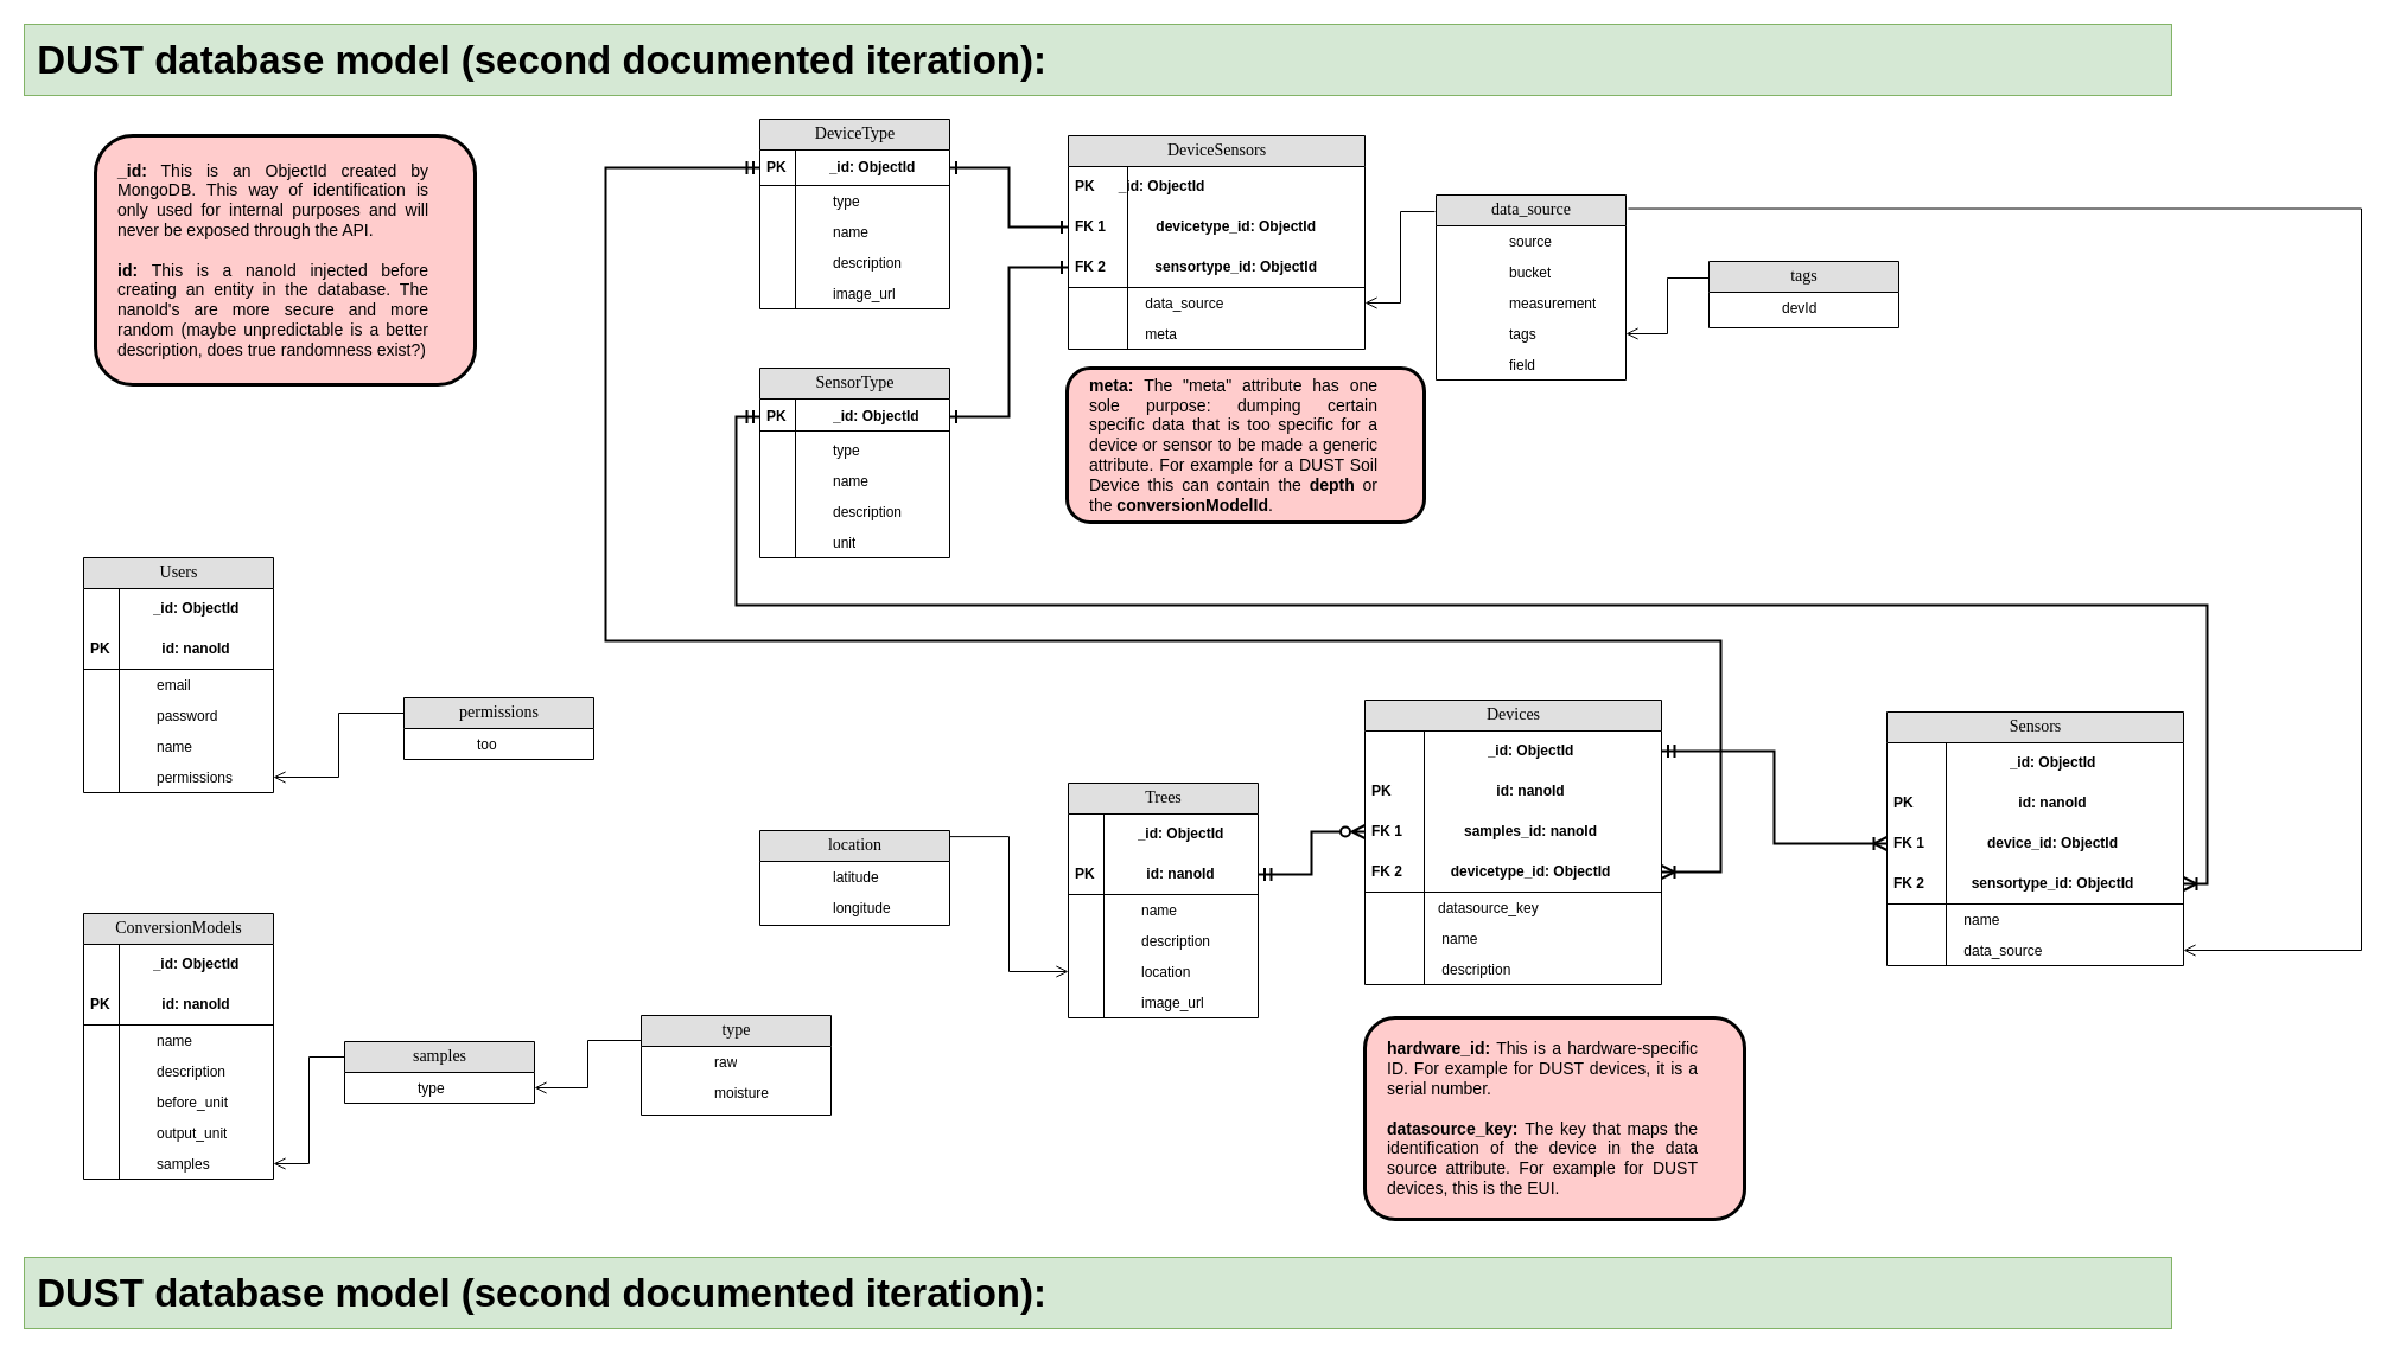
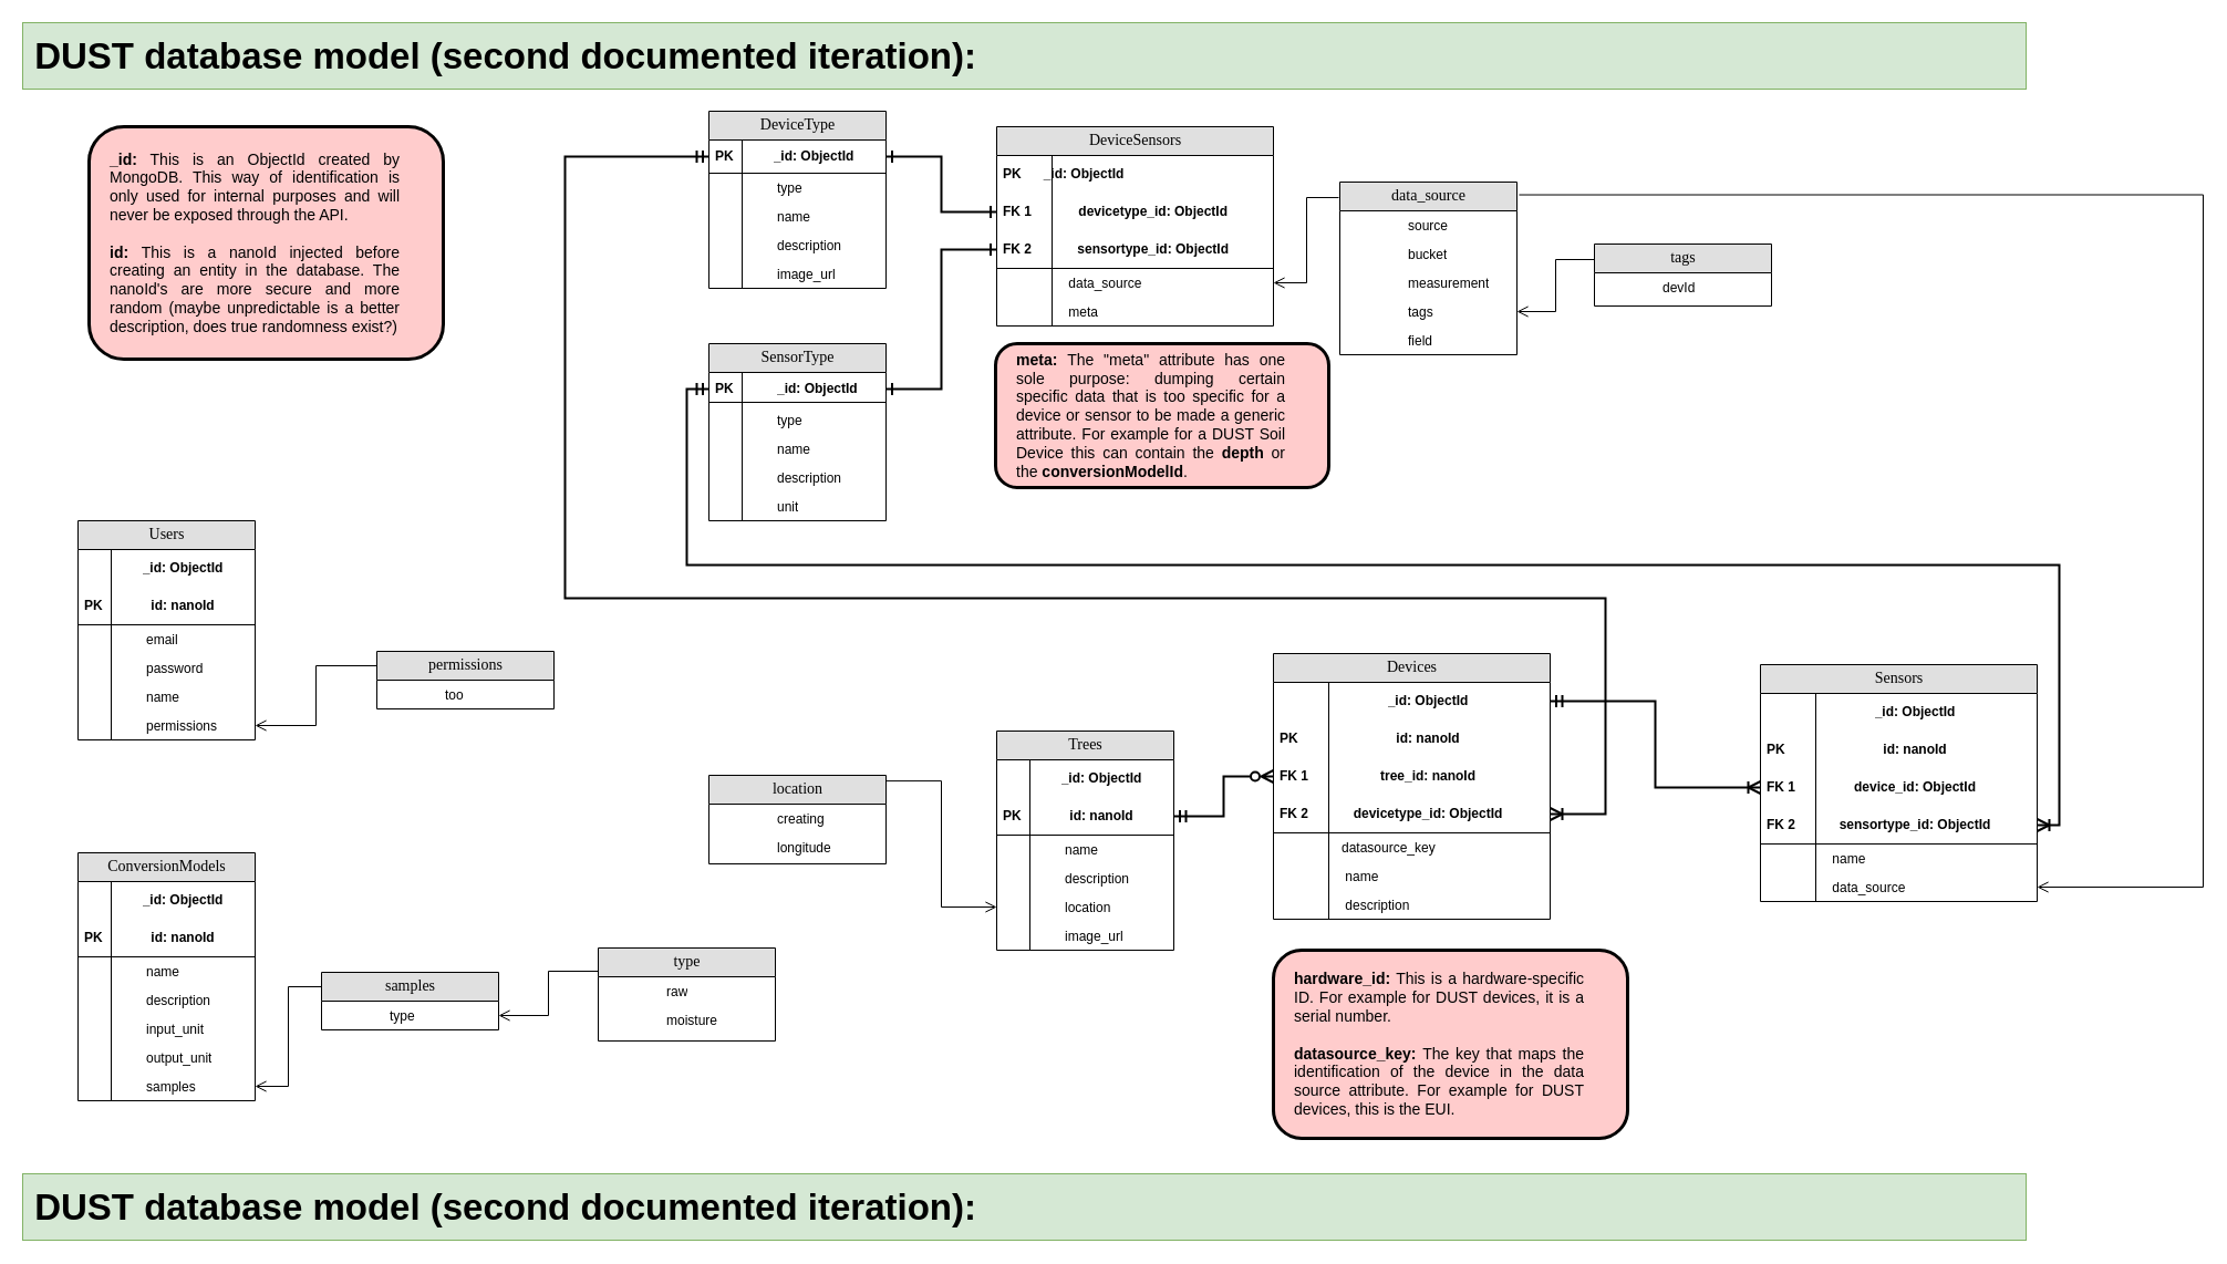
- <mxCell id="71" value="samples_id: nanoId" style="shape=partialRectangle;top=0;left=0;right=0;bottom=1;html=1;align=center;verticalAlign=middle;fillColor=none;spacingLeft=34;spacingRight=4;whiteSpace=wrap;overflow=hidden;rotatable=0;points=[[0,0.5],[1,0.5]];portConstraint=eastwest;dropTarget=0;fontStyle=1;strokeColor=none;" parent="66" vertex="1"><mxGeometry y="94" width="250" height="34" as="geometry" /></mxCell>
+ <mxCell id="71" value="tree_id: nanoId" style="shape=partialRectangle;top=0;left=0;right=0;bottom=1;html=1;align=center;verticalAlign=middle;fillColor=none;spacingLeft=34;spacingRight=4;whiteSpace=wrap;overflow=hidden;rotatable=0;points=[[0,0.5],[1,0.5]];portConstraint=eastwest;dropTarget=0;fontStyle=1;strokeColor=none;" parent="66" vertex="1"><mxGeometry y="94" width="250" height="34" as="geometry" /></mxCell>
- <mxCell id="63" value="latitude" style="shape=partialRectangle;top=0;left=0;right=0;bottom=0;html=1;align=left;verticalAlign=top;fillColor=none;spacingLeft=60;spacingRight=4;whiteSpace=wrap;overflow=hidden;rotatable=0;points=[[0,0.5],[1,0.5]];portConstraint=eastwest;dropTarget=0;" parent="62" vertex="1"><mxGeometry y="26" width="160" height="26" as="geometry" /></mxCell>
+ <mxCell id="63" value="creating" style="shape=partialRectangle;top=0;left=0;right=0;bottom=0;html=1;align=left;verticalAlign=top;fillColor=none;spacingLeft=60;spacingRight=4;whiteSpace=wrap;overflow=hidden;rotatable=0;points=[[0,0.5],[1,0.5]];portConstraint=eastwest;dropTarget=0;" parent="62" vertex="1"><mxGeometry y="26" width="160" height="26" as="geometry" /></mxCell>
- <mxCell id="124" value="before_unit" style="shape=partialRectangle;top=0;left=0;right=0;bottom=0;html=1;align=left;verticalAlign=top;fillColor=none;spacingLeft=60;spacingRight=4;whiteSpace=wrap;overflow=hidden;rotatable=0;points=[[0,0.5],[1,0.5]];portConstraint=eastwest;dropTarget=0;" parent="115" vertex="1"><mxGeometry y="146" width="160" height="26" as="geometry" /></mxCell>
+ <mxCell id="124" value="input_unit" style="shape=partialRectangle;top=0;left=0;right=0;bottom=0;html=1;align=left;verticalAlign=top;fillColor=none;spacingLeft=60;spacingRight=4;whiteSpace=wrap;overflow=hidden;rotatable=0;points=[[0,0.5],[1,0.5]];portConstraint=eastwest;dropTarget=0;" parent="115" vertex="1"><mxGeometry y="146" width="160" height="26" as="geometry" /></mxCell>
